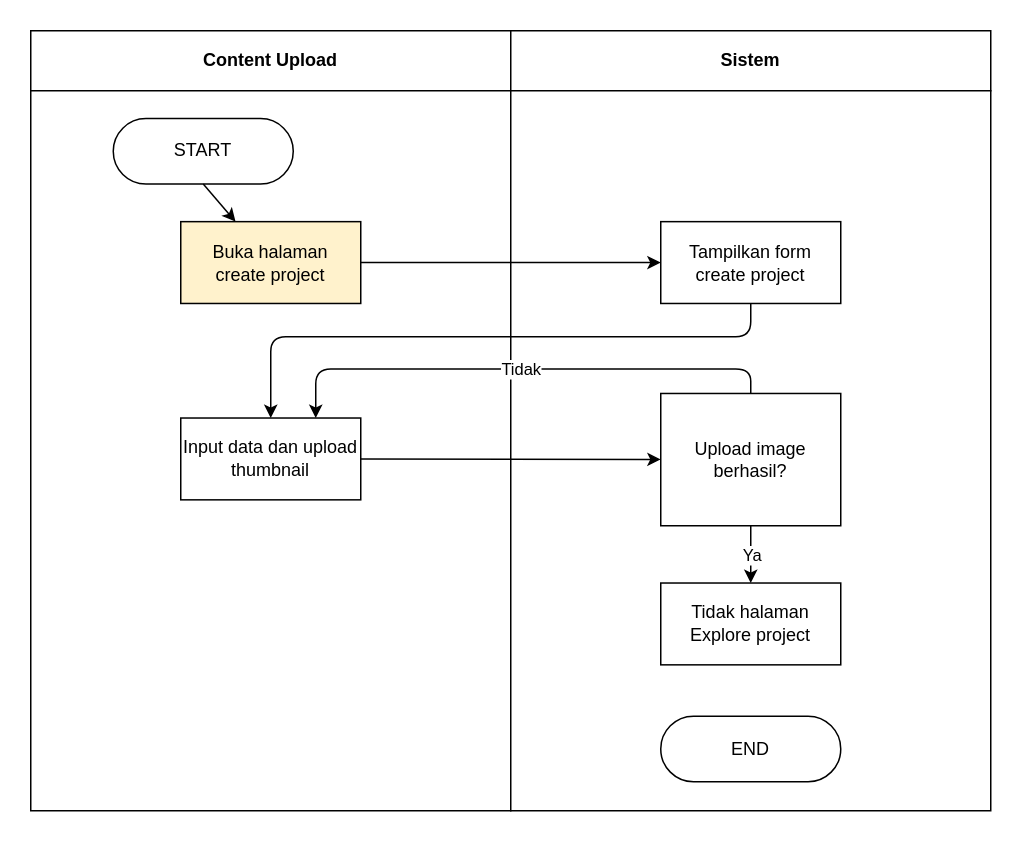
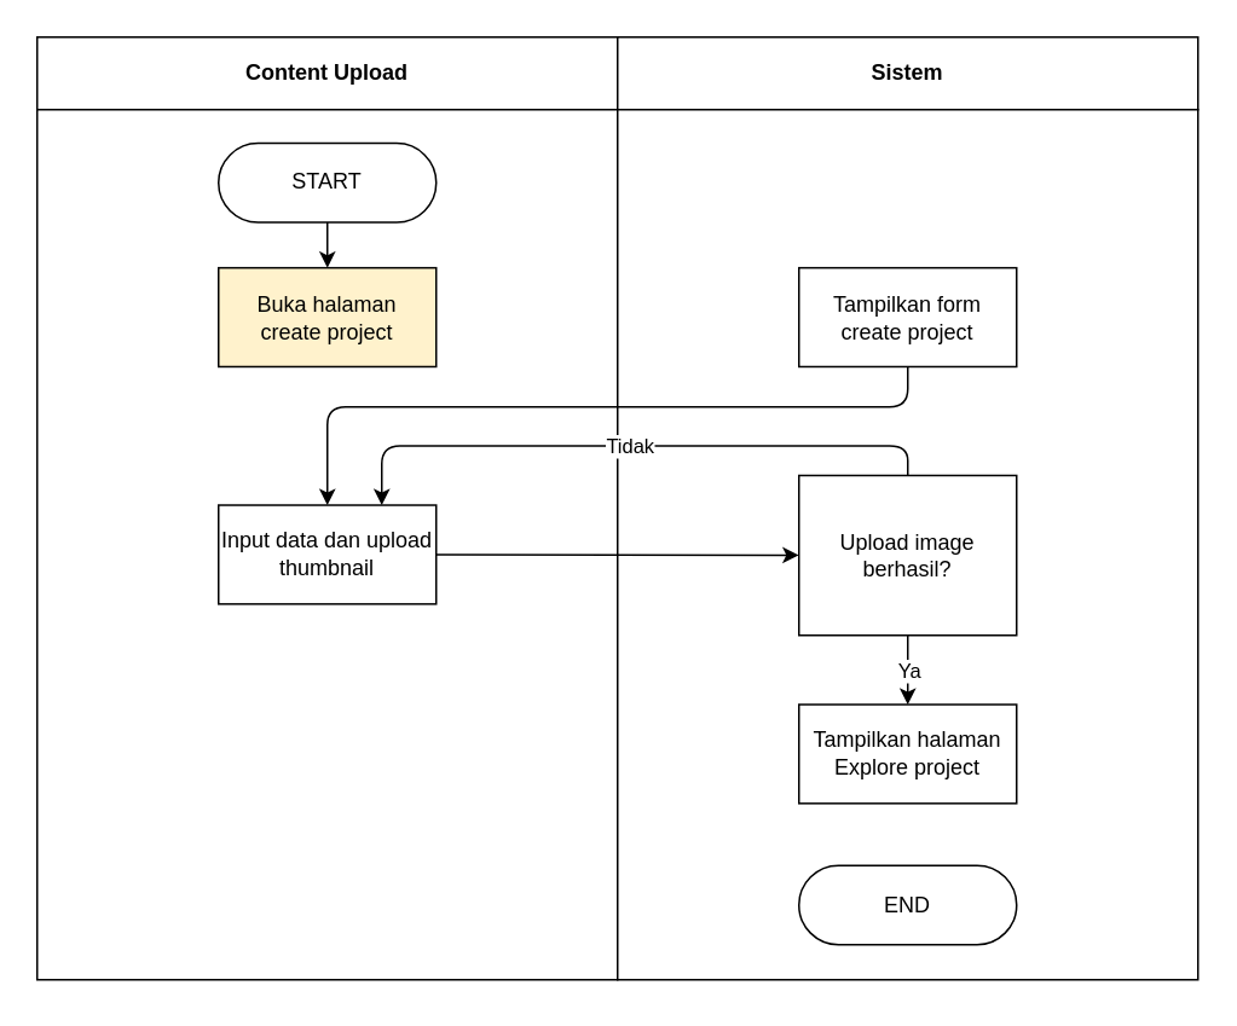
- <mxCell id="7" value="START" style="rounded=1;whiteSpace=wrap;html=1;arcSize=50;" parent="4" vertex="1"><mxGeometry x="55" y="18.545" width="120" height="43.636" as="geometry" /></mxCell>
+ <mxCell id="7" value="START" style="rounded=1;whiteSpace=wrap;html=1;arcSize=50;" parent="4" vertex="1"><mxGeometry x="100" y="18.545" width="120" height="43.636" as="geometry" /></mxCell>
- <mxCell id="12" value="" style="endArrow=classic;html=1;" parent="4" source="8" target="10" edge="1"><mxGeometry width="50" height="50" relative="1" as="geometry"><mxPoint x="360" y="196.364" as="sourcePoint" /><mxPoint x="410" y="141.818" as="targetPoint" /></mxGeometry></mxCell>
- <mxCell id="18" value="Tidak halaman&lt;div&gt;Explore project&lt;br&gt;&lt;/div&gt;" style="rounded=0;whiteSpace=wrap;html=1;" parent="4" vertex="1"><mxGeometry x="420" y="328.182" width="120" height="54.545" as="geometry" /></mxCell>
+ <mxCell id="18" value="Tampilkan halaman&lt;div&gt;Explore project&lt;br&gt;&lt;/div&gt;" style="rounded=0;whiteSpace=wrap;html=1;" parent="4" vertex="1"><mxGeometry x="420" y="328.182" width="120" height="54.545" as="geometry" /></mxCell>
